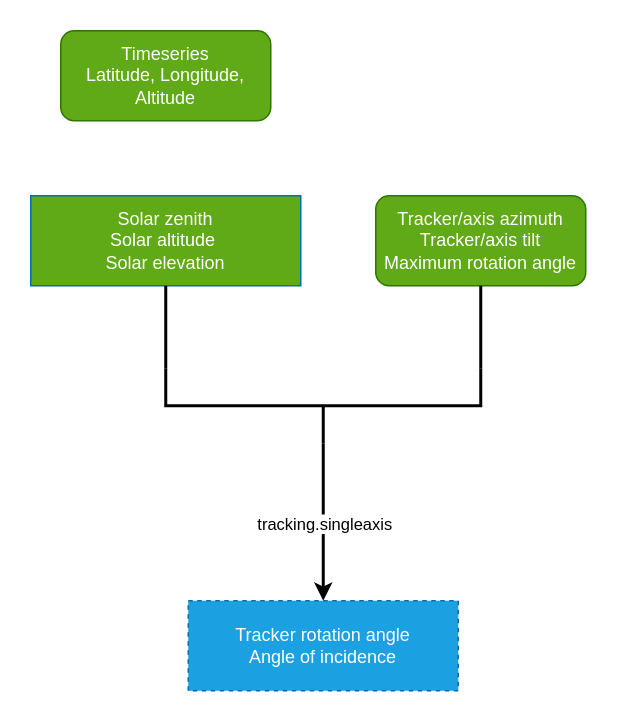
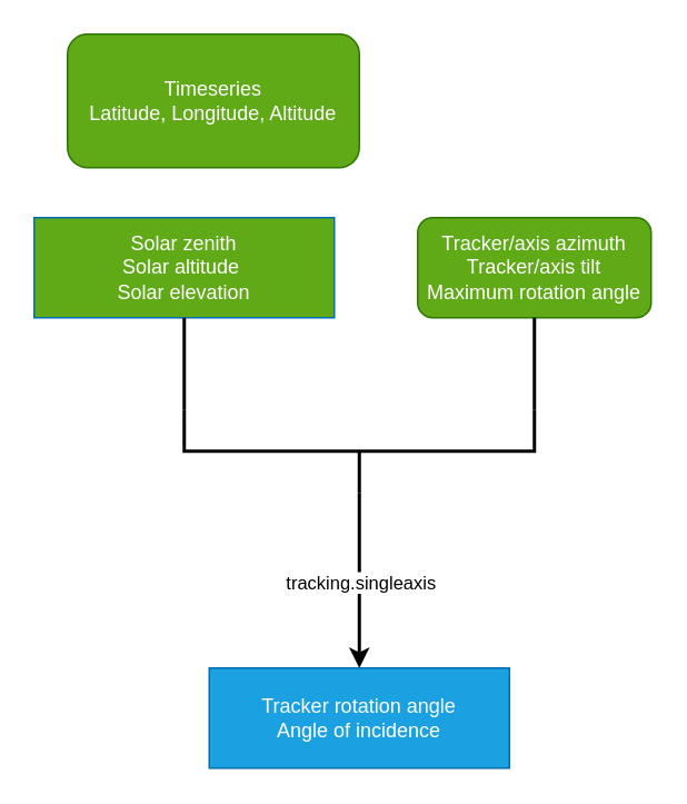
- <mxCell id="2" value="Timeseries&lt;br&gt;Latitude, Longitude, Altitude" style="rounded=1;whiteSpace=wrap;html=1;fontSize=12;glass=0;strokeWidth=1;shadow=0;fillColor=#60a917;fontColor=#ffffff;strokeColor=#2D7600;" parent="1" vertex="1"><mxGeometry x="40" y="20" width="140" height="60" as="geometry" /></mxCell>
+ <mxCell id="2" value="Timeseries&lt;br&gt;Latitude, Longitude, Altitude" style="rounded=1;whiteSpace=wrap;html=1;fontSize=12;glass=0;strokeWidth=1;shadow=0;fillColor=#60a917;fontColor=#ffffff;strokeColor=#2D7600;" parent="1" vertex="1"><mxGeometry x="40" y="20" width="175" height="80" as="geometry" /></mxCell>
- <mxCell id="4" value="Tracker rotation angle&lt;br&gt;Angle of incidence" style="rounded=0;whiteSpace=wrap;html=1;fillColor=#1ba1e2;fontColor=#ffffff;strokeColor=#006EAF;dashed=1;" vertex="1" parent="1"><mxGeometry x="125" y="400" width="180" height="60" as="geometry" /></mxCell>
+ <mxCell id="4" value="Tracker rotation angle&lt;br&gt;Angle of incidence" style="rounded=0;whiteSpace=wrap;html=1;fillColor=#1ba1e2;fontColor=#ffffff;strokeColor=#006EAF;" vertex="1" parent="1"><mxGeometry x="125" y="400" width="180" height="60" as="geometry" /></mxCell>
